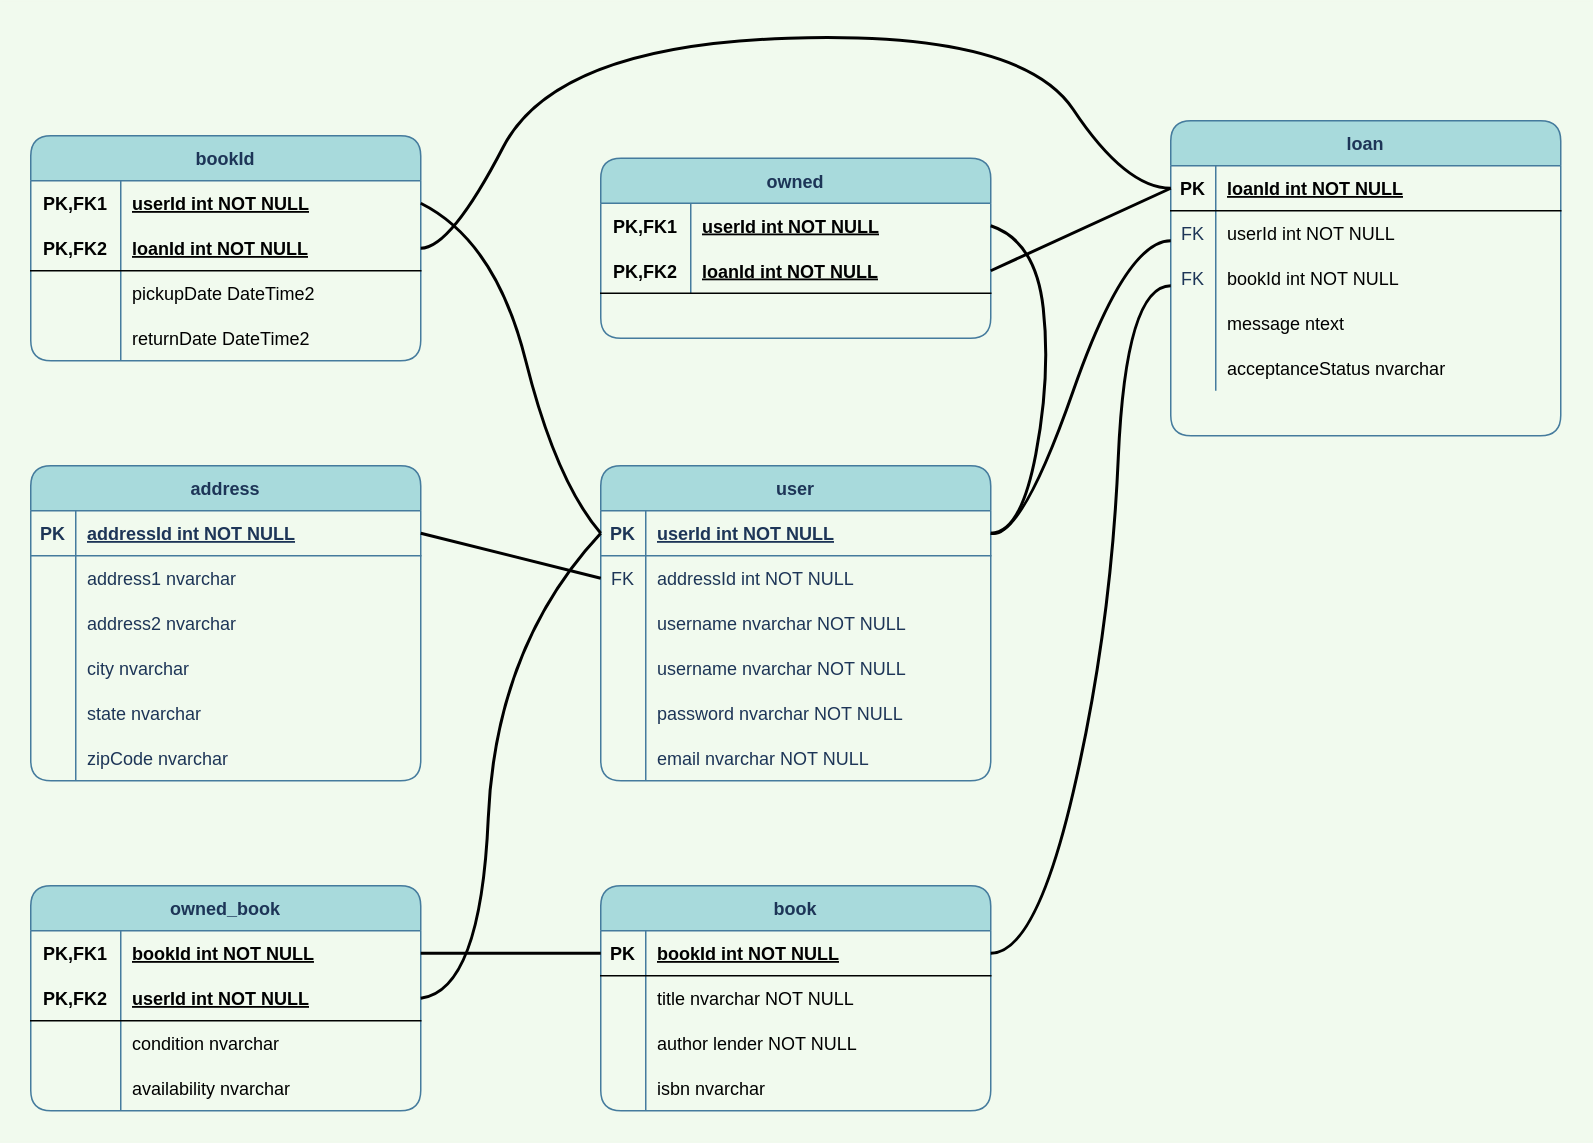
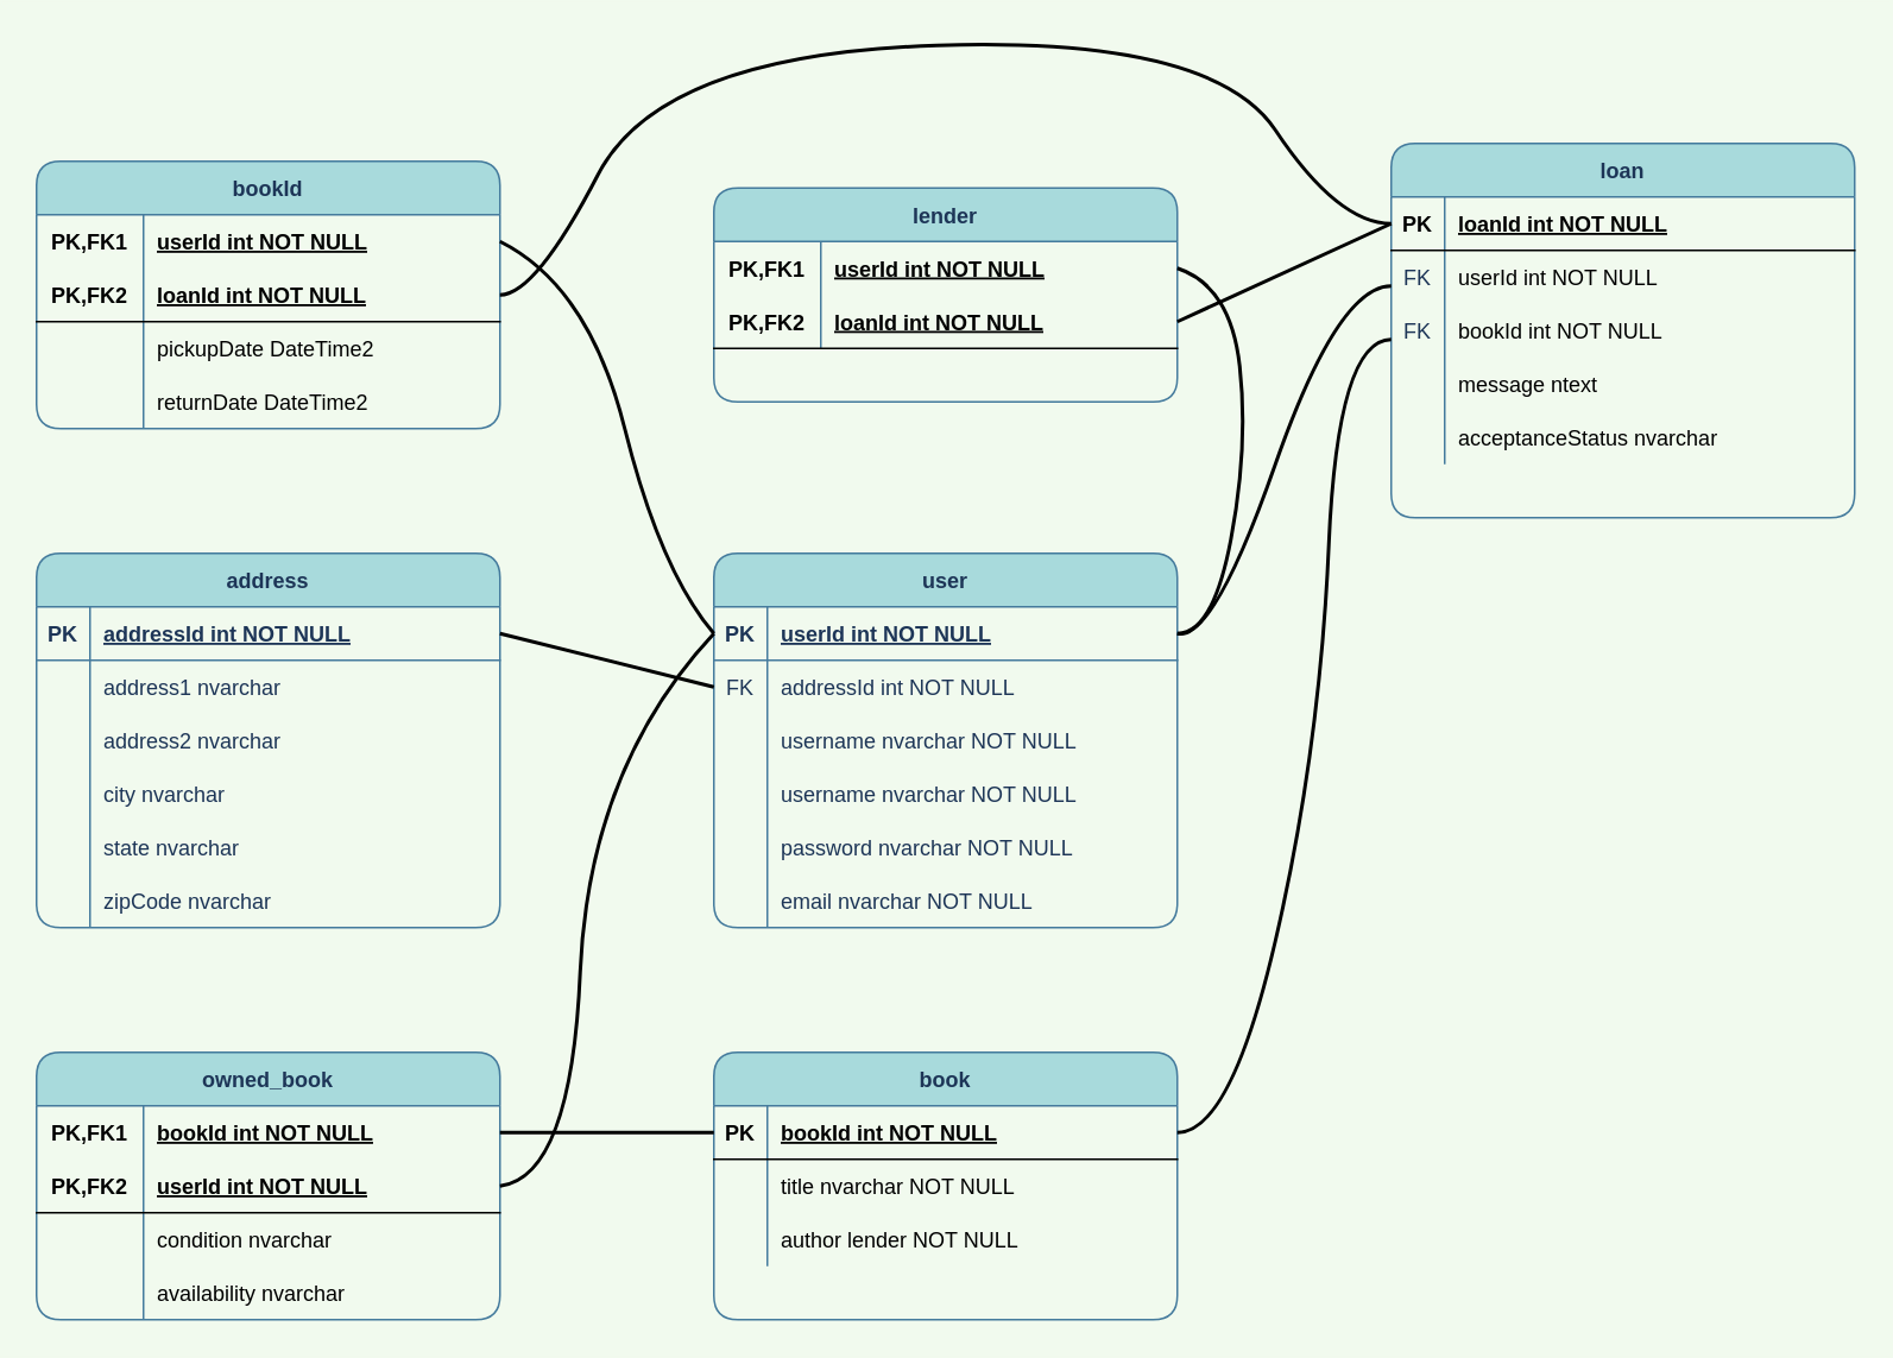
- <mxCell id="53" value="owned" style="shape=table;startSize=30;container=1;collapsible=1;childLayout=tableLayout;fixedRows=1;rowLines=0;fontStyle=1;align=center;resizeLast=1;rounded=1;strokeColor=#457B9D;fillColor=#A8DADC;fontColor=#1D3557;" vertex="1" parent="1"><mxGeometry x="400" y="105" width="260" height="120" as="geometry" /></mxCell>
+ <mxCell id="53" value="lender" style="shape=table;startSize=30;container=1;collapsible=1;childLayout=tableLayout;fixedRows=1;rowLines=0;fontStyle=1;align=center;resizeLast=1;rounded=1;strokeColor=#457B9D;fillColor=#A8DADC;fontColor=#1D3557;" vertex="1" parent="1"><mxGeometry x="400" y="105" width="260" height="120" as="geometry" /></mxCell>
- <mxCell id="87" value="isbn nvarchar" style="shape=partialRectangle;connectable=0;fillColor=none;top=0;left=0;bottom=0;right=0;align=left;spacingLeft=6;overflow=hidden;" vertex="1" parent="85"><mxGeometry x="30" width="230" height="30" as="geometry" /></mxCell>
